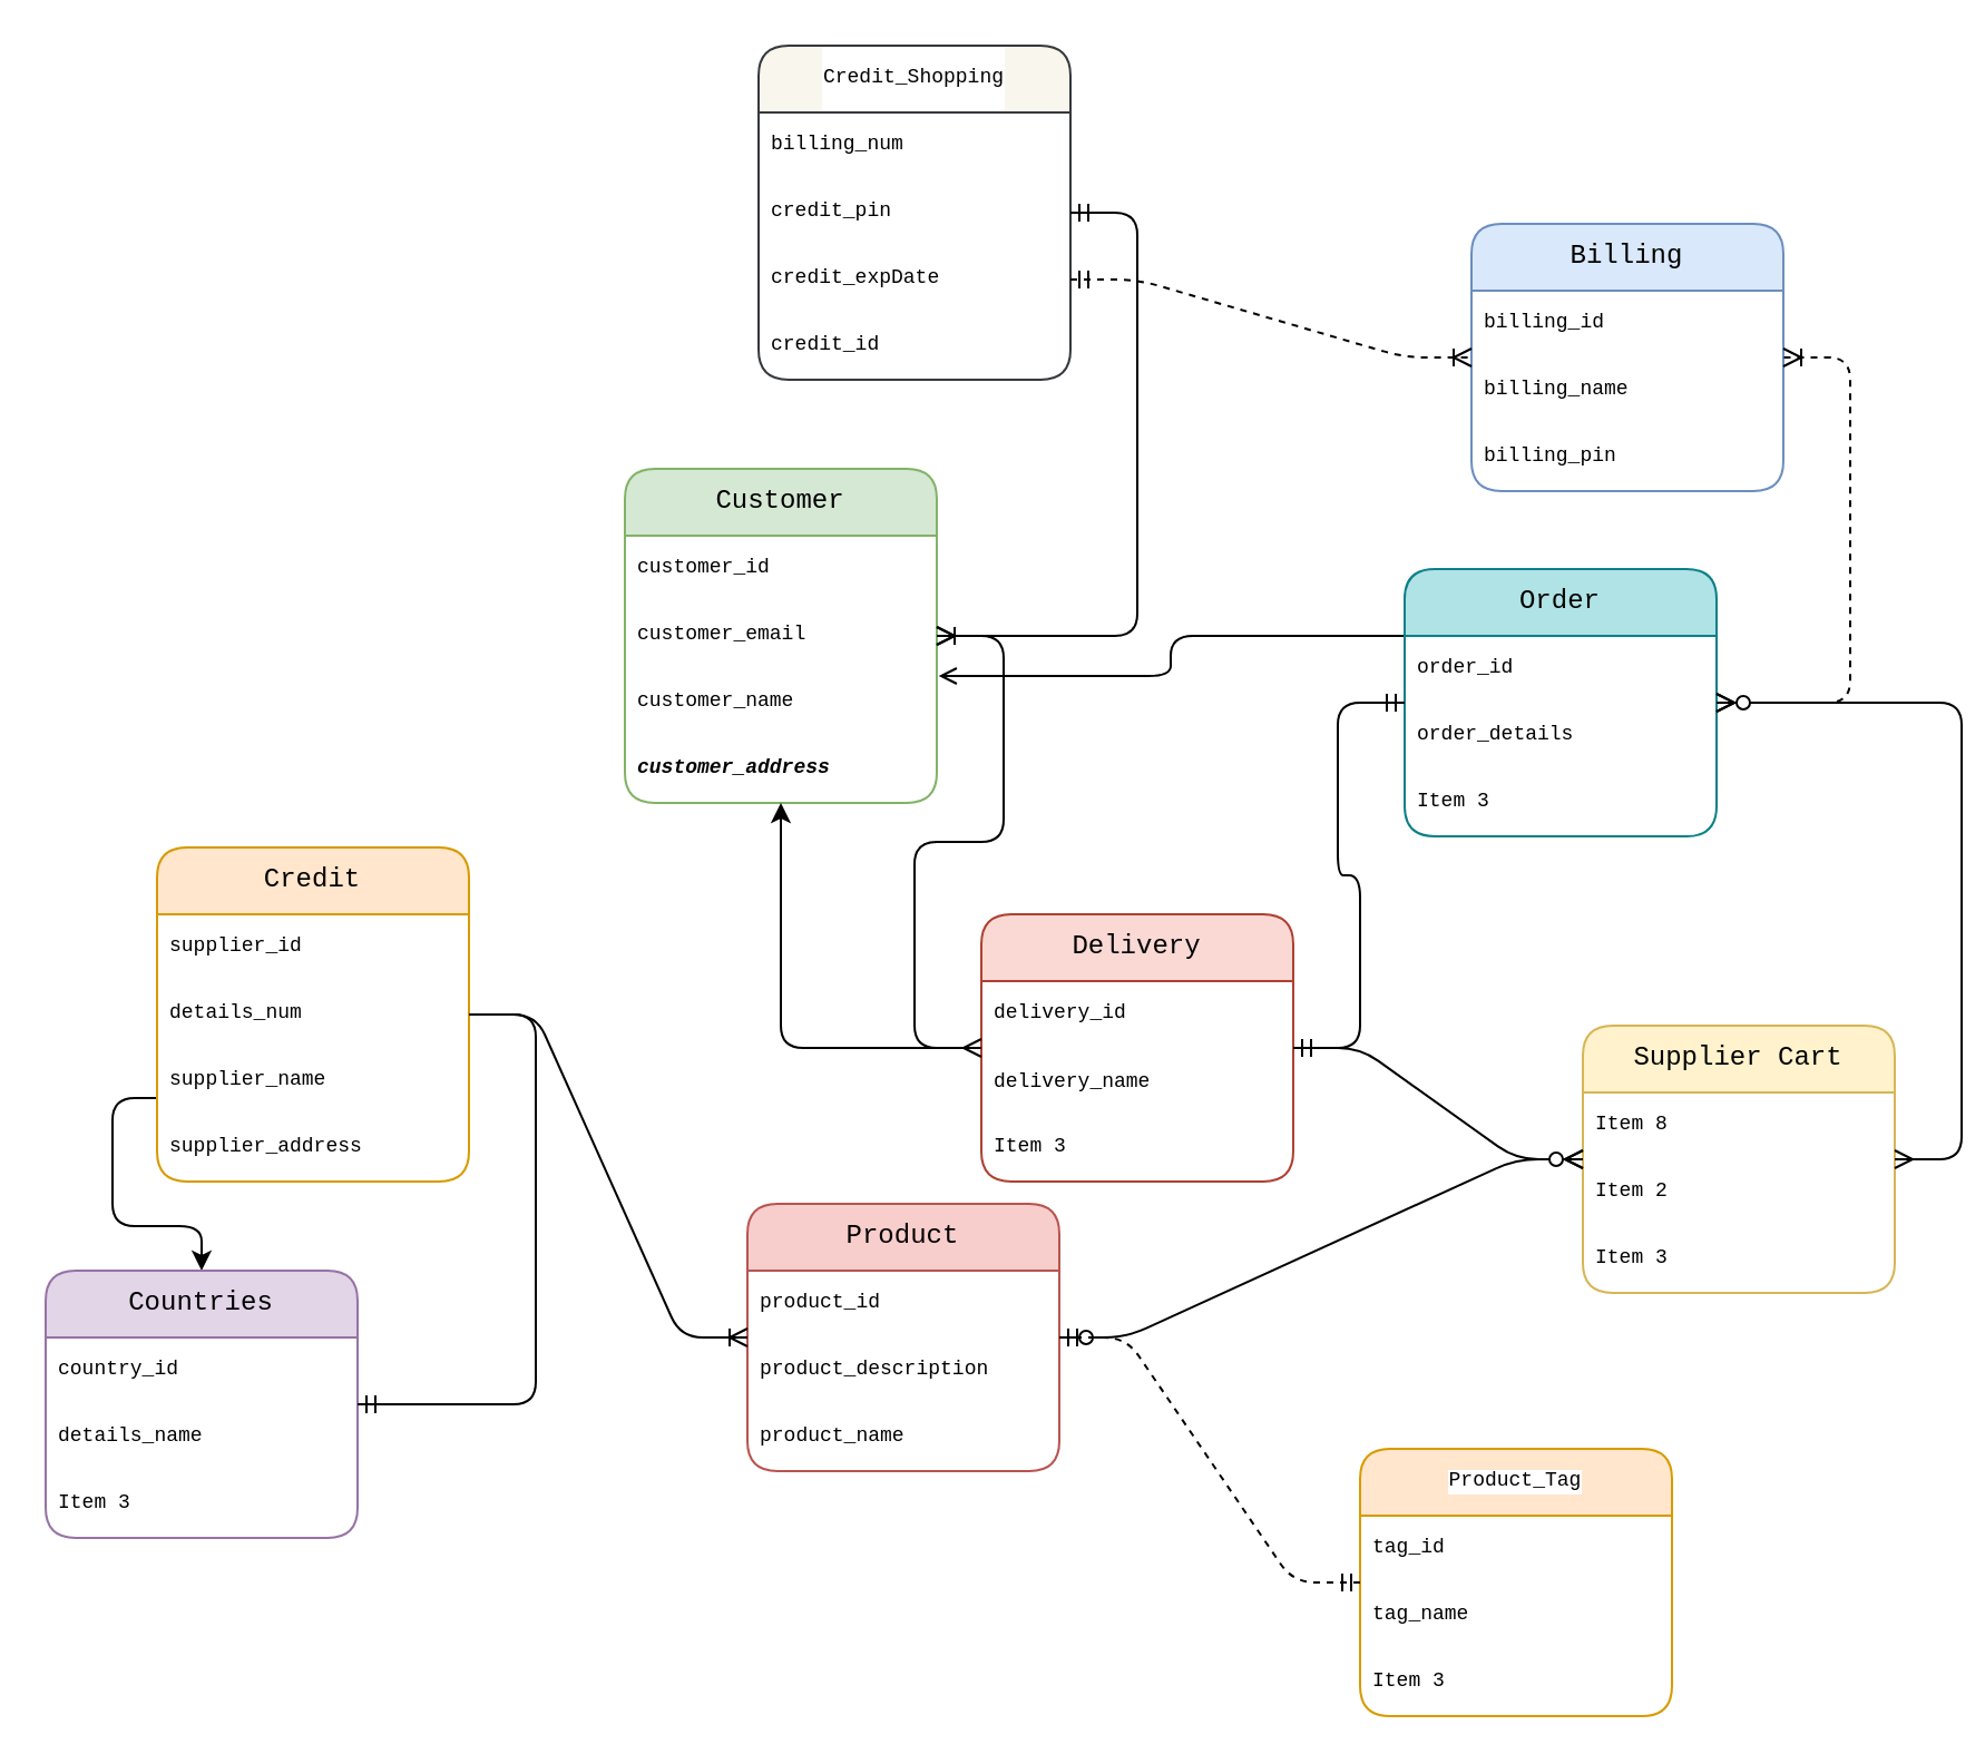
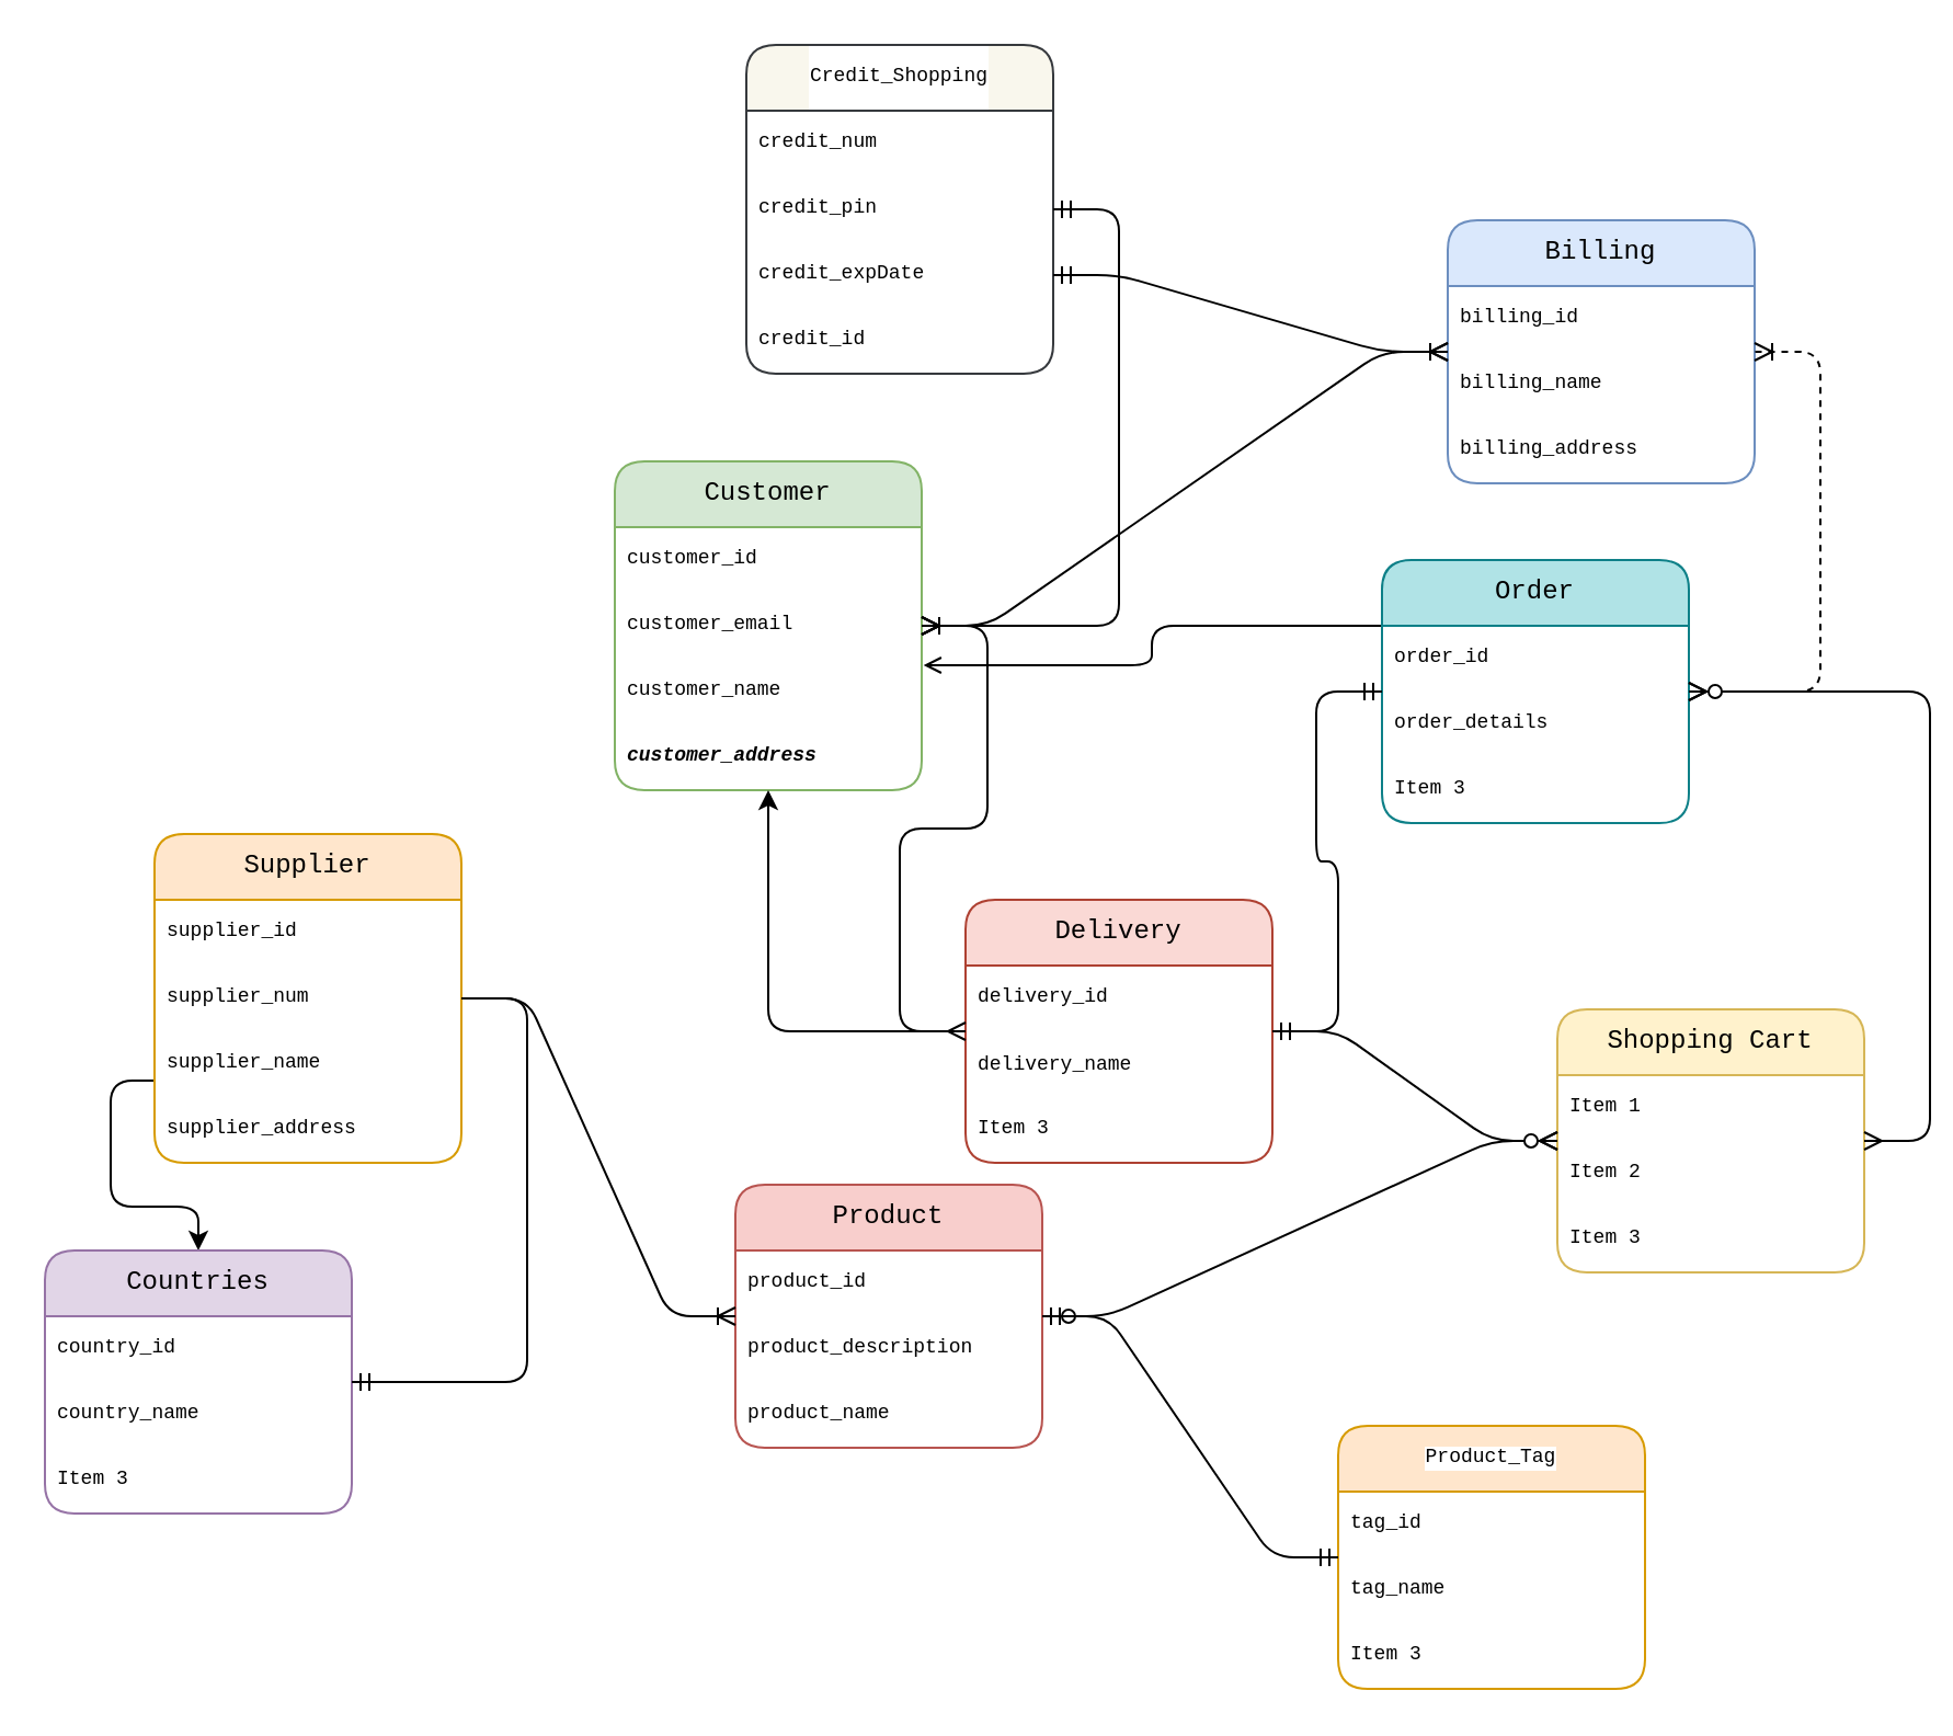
- <mxCell id="52" value="billing_num" style="text;strokeColor=none;fillColor=none;align=left;verticalAlign=middle;spacingLeft=4;spacingRight=4;overflow=hidden;points=[[0,0.5],[1,0.5]];portConstraint=eastwest;rotatable=0;whiteSpace=wrap;html=1;fontSize=9;fontFamily=Courier New;rounded=1;" parent="51" vertex="1"><mxGeometry y="30" width="140" height="30" as="geometry" /></mxCell>
+ <mxCell id="52" value="credit_num" style="text;strokeColor=none;fillColor=none;align=left;verticalAlign=middle;spacingLeft=4;spacingRight=4;overflow=hidden;points=[[0,0.5],[1,0.5]];portConstraint=eastwest;rotatable=0;whiteSpace=wrap;html=1;fontSize=9;fontFamily=Courier New;rounded=1;" parent="51" vertex="1"><mxGeometry y="30" width="140" height="30" as="geometry" /></mxCell>
- <mxCell id="57" value="" style="edgeStyle=entityRelationEdgeStyle;fontSize=12;html=1;endArrow=ERoneToMany;startArrow=ERmandOne;rounded=1;fontFamily=Courier New;dashed=1;" parent="1" source="54" target="41" edge="1"><mxGeometry width="100" height="100" relative="1" as="geometry"><mxPoint x="440" y="360" as="sourcePoint" /><mxPoint x="540" y="260" as="targetPoint" /></mxGeometry></mxCell>
+ <mxCell id="57" value="" style="edgeStyle=entityRelationEdgeStyle;fontSize=12;html=1;endArrow=ERoneToMany;startArrow=ERmandOne;rounded=1;fontFamily=Courier New;" parent="1" source="54" target="41" edge="1"><mxGeometry width="100" height="100" relative="1" as="geometry"><mxPoint x="440" y="360" as="sourcePoint" /><mxPoint x="540" y="260" as="targetPoint" /></mxGeometry></mxCell>
+ <mxCell id="46" value="" style="edgeStyle=entityRelationEdgeStyle;fontSize=12;html=1;endArrow=ERoneToMany;startArrow=ERoneToMany;rounded=1;hachureGap=4;fontFamily=Courier New;" parent="1" source="13" target="41" edge="1"><mxGeometry width="100" height="100" relative="1" as="geometry"><mxPoint x="630" y="420" as="sourcePoint" /><mxPoint x="840" y="210" as="targetPoint" /></mxGeometry></mxCell>
- <mxCell id="44" value="billing_pin" style="text;strokeColor=none;fillColor=none;align=left;verticalAlign=middle;spacingLeft=4;spacingRight=4;overflow=hidden;points=[[0,0.5],[1,0.5]];portConstraint=eastwest;rotatable=0;whiteSpace=wrap;html=1;rounded=1;fontSize=9;fontFamily=Courier New;" parent="41" vertex="1"><mxGeometry y="90" width="140" height="30" as="geometry" /></mxCell>
+ <mxCell id="44" value="billing_address" style="text;strokeColor=none;fillColor=none;align=left;verticalAlign=middle;spacingLeft=4;spacingRight=4;overflow=hidden;points=[[0,0.5],[1,0.5]];portConstraint=eastwest;rotatable=0;whiteSpace=wrap;html=1;rounded=1;fontSize=9;fontFamily=Courier New;" parent="41" vertex="1"><mxGeometry y="90" width="140" height="30" as="geometry" /></mxCell>
- <mxCell id="8" value="Credit" style="swimlane;fontStyle=0;childLayout=stackLayout;horizontal=1;startSize=30;horizontalStack=0;resizeParent=1;resizeParentMax=0;resizeLast=0;collapsible=1;marginBottom=0;whiteSpace=wrap;html=1;fontFamily=Courier New;fontSize=12;fillColor=#ffe6cc;strokeColor=#d79b00;rounded=1;" parent="1" vertex="1"><mxGeometry x="70" y="380" width="140" height="150" as="geometry" /></mxCell>
+ <mxCell id="8" value="Supplier" style="swimlane;fontStyle=0;childLayout=stackLayout;horizontal=1;startSize=30;horizontalStack=0;resizeParent=1;resizeParentMax=0;resizeLast=0;collapsible=1;marginBottom=0;whiteSpace=wrap;html=1;fontFamily=Courier New;fontSize=12;fillColor=#ffe6cc;strokeColor=#d79b00;rounded=1;" parent="1" vertex="1"><mxGeometry x="70" y="380" width="140" height="150" as="geometry" /></mxCell>
- <mxCell id="10" value="details_num" style="text;strokeColor=none;fillColor=none;align=left;verticalAlign=middle;spacingLeft=4;spacingRight=4;overflow=hidden;points=[[0,0.5],[1,0.5]];portConstraint=eastwest;rotatable=0;whiteSpace=wrap;html=1;fontFamily=Courier New;fontSize=9;rounded=1;" parent="8" vertex="1"><mxGeometry y="60" width="140" height="30" as="geometry" /></mxCell>
+ <mxCell id="10" value="supplier_num" style="text;strokeColor=none;fillColor=none;align=left;verticalAlign=middle;spacingLeft=4;spacingRight=4;overflow=hidden;points=[[0,0.5],[1,0.5]];portConstraint=eastwest;rotatable=0;whiteSpace=wrap;html=1;fontFamily=Courier New;fontSize=9;rounded=1;" parent="8" vertex="1"><mxGeometry y="60" width="140" height="30" as="geometry" /></mxCell>
- <mxCell id="23" value="Supplier Cart" style="swimlane;fontStyle=0;childLayout=stackLayout;horizontal=1;startSize=30;horizontalStack=0;resizeParent=1;resizeParentMax=0;resizeLast=0;collapsible=1;marginBottom=0;whiteSpace=wrap;html=1;fontFamily=Courier New;fontSize=12;fillColor=#fff2cc;strokeColor=#d6b656;rounded=1;" parent="1" vertex="1"><mxGeometry x="710" y="460" width="140" height="120" as="geometry" /></mxCell>
+ <mxCell id="23" value="Shopping Cart" style="swimlane;fontStyle=0;childLayout=stackLayout;horizontal=1;startSize=30;horizontalStack=0;resizeParent=1;resizeParentMax=0;resizeLast=0;collapsible=1;marginBottom=0;whiteSpace=wrap;html=1;fontFamily=Courier New;fontSize=12;fillColor=#fff2cc;strokeColor=#d6b656;rounded=1;" parent="1" vertex="1"><mxGeometry x="710" y="460" width="140" height="120" as="geometry" /></mxCell>
- <mxCell id="24" value="Item 8" style="text;strokeColor=none;fillColor=none;align=left;verticalAlign=middle;spacingLeft=4;spacingRight=4;overflow=hidden;points=[[0,0.5],[1,0.5]];portConstraint=eastwest;rotatable=0;whiteSpace=wrap;html=1;fontSize=9;fontFamily=Courier New;rounded=1;" parent="23" vertex="1"><mxGeometry y="30" width="140" height="30" as="geometry" /></mxCell>
+ <mxCell id="24" value="Item 1" style="text;strokeColor=none;fillColor=none;align=left;verticalAlign=middle;spacingLeft=4;spacingRight=4;overflow=hidden;points=[[0,0.5],[1,0.5]];portConstraint=eastwest;rotatable=0;whiteSpace=wrap;html=1;fontSize=9;fontFamily=Courier New;rounded=1;" parent="23" vertex="1"><mxGeometry y="30" width="140" height="30" as="geometry" /></mxCell>
- <mxCell id="29" value="details_name" style="text;strokeColor=none;fillColor=none;align=left;verticalAlign=middle;spacingLeft=4;spacingRight=4;overflow=hidden;points=[[0,0.5],[1,0.5]];portConstraint=eastwest;rotatable=0;whiteSpace=wrap;html=1;fontSize=9;fontFamily=Courier New;rounded=1;" parent="27" vertex="1"><mxGeometry y="60" width="140" height="30" as="geometry" /></mxCell>
+ <mxCell id="29" value="country_name" style="text;strokeColor=none;fillColor=none;align=left;verticalAlign=middle;spacingLeft=4;spacingRight=4;overflow=hidden;points=[[0,0.5],[1,0.5]];portConstraint=eastwest;rotatable=0;whiteSpace=wrap;html=1;fontSize=9;fontFamily=Courier New;rounded=1;" parent="27" vertex="1"><mxGeometry y="60" width="140" height="30" as="geometry" /></mxCell>
- <mxCell id="58" value="" style="edgeStyle=entityRelationEdgeStyle;fontSize=12;html=1;endArrow=ERmandOne;startArrow=ERmandOne;rounded=1;fontFamily=Courier New;dashed=1;" parent="1" source="47" target="19" edge="1"><mxGeometry width="100" height="100" relative="1" as="geometry"><mxPoint x="530" y="750" as="sourcePoint" /><mxPoint x="630" y="650" as="targetPoint" /></mxGeometry></mxCell>
+ <mxCell id="58" value="" style="edgeStyle=entityRelationEdgeStyle;fontSize=12;html=1;endArrow=ERmandOne;startArrow=ERmandOne;rounded=1;fontFamily=Courier New;" parent="1" source="47" target="19" edge="1"><mxGeometry width="100" height="100" relative="1" as="geometry"><mxPoint x="530" y="750" as="sourcePoint" /><mxPoint x="630" y="650" as="targetPoint" /></mxGeometry></mxCell>
